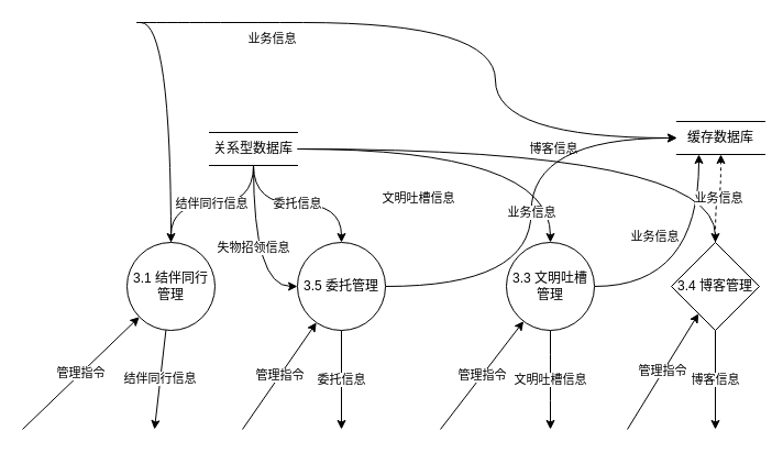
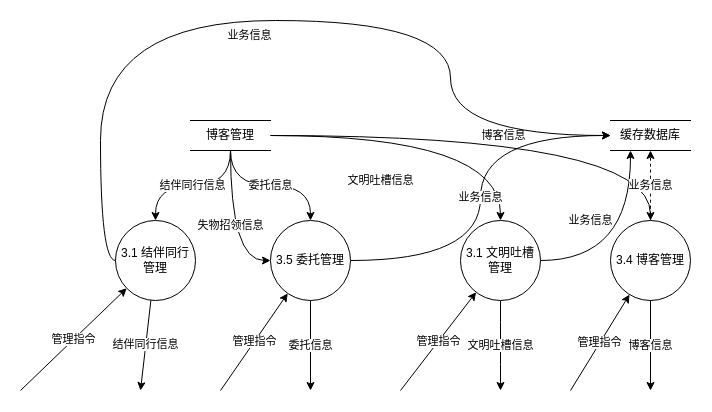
- <mxCell id="8" value="缓存数据库" style="shape=partialRectangle;whiteSpace=wrap;html=1;left=0;right=0;fillColor=none;" vertex="1" parent="1"><mxGeometry x="615" y="110" width="80" height="30" as="geometry" /></mxCell>
+ <mxCell id="8" value="缓存数据库" style="shape=partialRectangle;whiteSpace=wrap;html=1;left=0;right=0;fillColor=none;" vertex="1" parent="1"><mxGeometry x="610" y="120" width="80" height="30" as="geometry" /></mxCell>
- <mxCell id="7" value="关系型数据库" style="shape=partialRectangle;whiteSpace=wrap;html=1;left=0;right=0;fillColor=none;" vertex="1" parent="1"><mxGeometry x="190" y="120" width="80" height="30" as="geometry" /></mxCell>
+ <mxCell id="7" value="博客管理" style="shape=partialRectangle;whiteSpace=wrap;html=1;left=0;right=0;fillColor=none;" vertex="1" parent="1"><mxGeometry x="190" y="120" width="80" height="30" as="geometry" /></mxCell>
- <mxCell id="16" value="3.3 文明吐槽管理" style="ellipse;whiteSpace=wrap;html=1;aspect=fixed;" vertex="1" parent="1"><mxGeometry x="460" y="220" width="80" height="80" as="geometry" /></mxCell>
+ <mxCell id="16" value="3.1 文明吐槽管理" style="ellipse;whiteSpace=wrap;html=1;aspect=fixed;" vertex="1" parent="1"><mxGeometry x="460" y="220" width="80" height="80" as="geometry" /></mxCell>
- <mxCell id="18" value="3.4 博客管理" style="rhombus;whiteSpace=wrap;html=1;aspect=fixed;" vertex="1" parent="1"><mxGeometry x="610" y="220" width="80" height="80" as="geometry" /></mxCell>
+ <mxCell id="18" value="3.4 博客管理" style="ellipse;whiteSpace=wrap;html=1;aspect=fixed;" vertex="1" parent="1"><mxGeometry x="610" y="220" width="80" height="80" as="geometry" /></mxCell>
